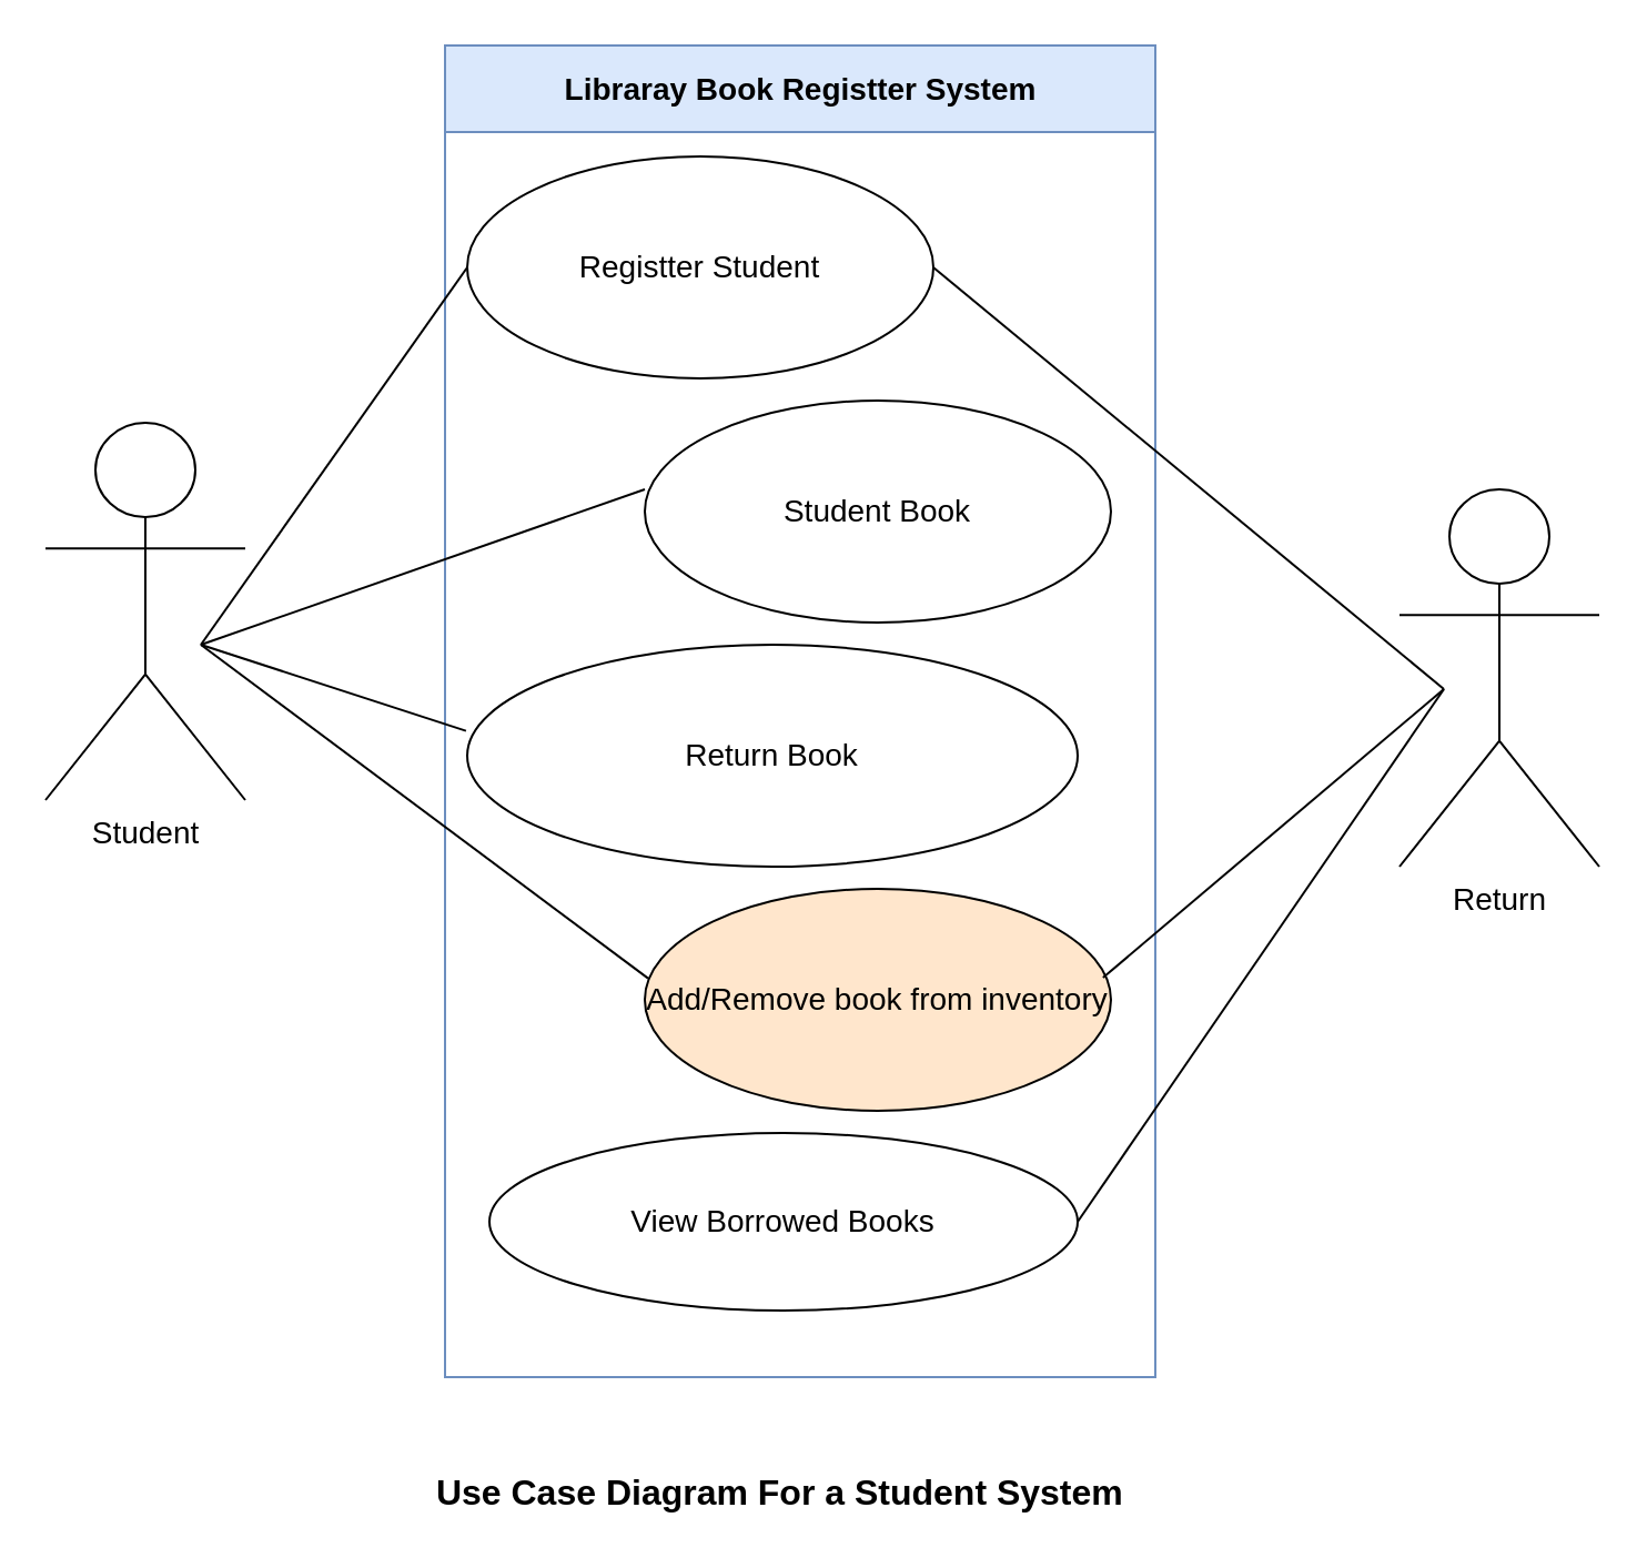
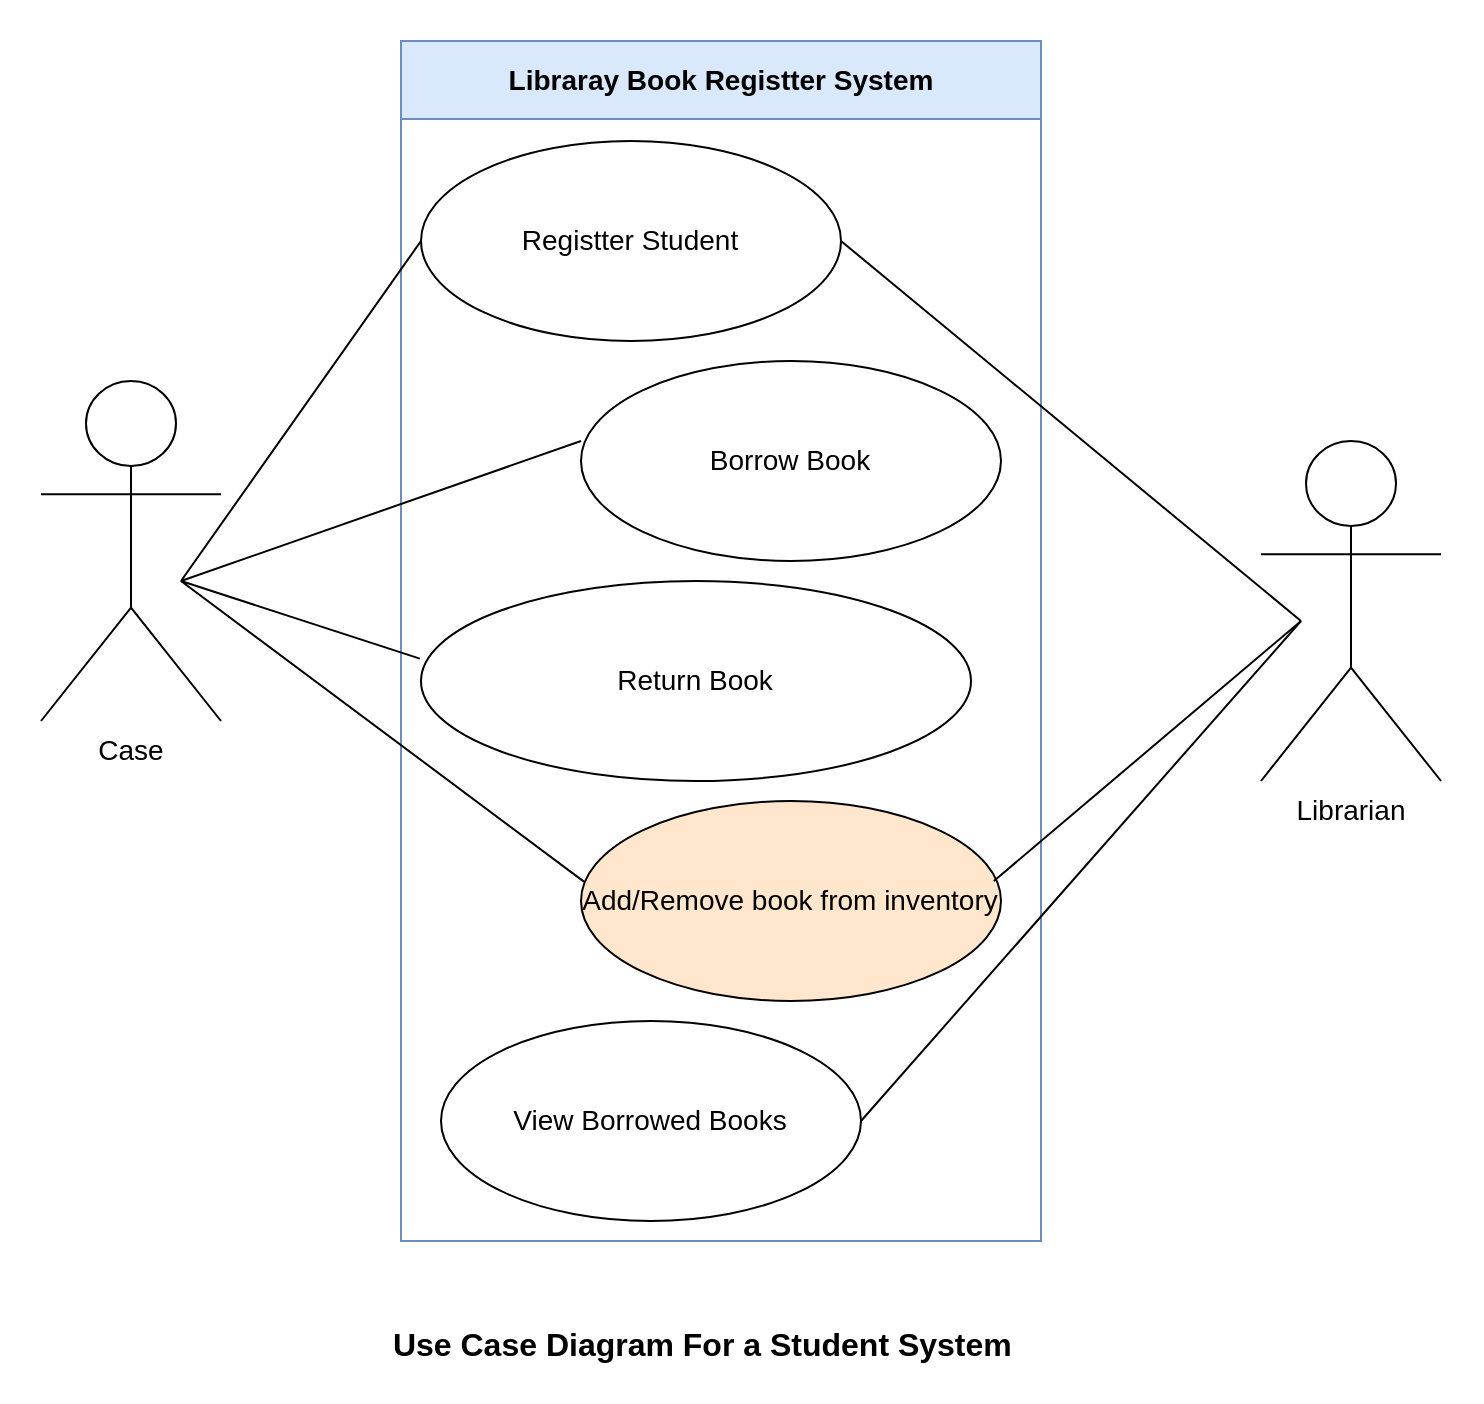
- <mxCell id="4" value="Student Book" style="ellipse;whiteSpace=wrap;html=1;fontSize=14;" vertex="1" parent="2"><mxGeometry x="90" y="160" width="210" height="100" as="geometry" /></mxCell>
+ <mxCell id="4" value="Borrow Book" style="ellipse;whiteSpace=wrap;html=1;fontSize=14;" vertex="1" parent="2"><mxGeometry x="90" y="160" width="210" height="100" as="geometry" /></mxCell>
- <mxCell id="10" value="Student" style="shape=umlActor;verticalLabelPosition=bottom;labelBackgroundColor=#ffffff;verticalAlign=top;html=1;outlineConnect=0;fontSize=14;" vertex="1" parent="1"><mxGeometry x="20" y="190" width="90" height="170" as="geometry" /></mxCell>
+ <mxCell id="10" value="Case" style="shape=umlActor;verticalLabelPosition=bottom;labelBackgroundColor=#ffffff;verticalAlign=top;html=1;outlineConnect=0;fontSize=14;" vertex="1" parent="1"><mxGeometry x="20" y="190" width="90" height="170" as="geometry" /></mxCell>
- <mxCell id="11" value="Return" style="shape=umlActor;verticalLabelPosition=bottom;labelBackgroundColor=#ffffff;verticalAlign=top;html=1;outlineConnect=0;fontSize=14;" vertex="1" parent="1"><mxGeometry x="630" y="220" width="90" height="170" as="geometry" /></mxCell>
+ <mxCell id="11" value="Librarian" style="shape=umlActor;verticalLabelPosition=bottom;labelBackgroundColor=#ffffff;verticalAlign=top;html=1;outlineConnect=0;fontSize=14;" vertex="1" parent="1"><mxGeometry x="630" y="220" width="90" height="170" as="geometry" /></mxCell>
- <mxCell id="7" value="View Borrowed Books" style="ellipse;whiteSpace=wrap;html=1;fontSize=14;" vertex="1" parent="2"><mxGeometry x="20" y="490" width="265" height="80" as="geometry" /></mxCell>
+ <mxCell id="7" value="View Borrowed Books" style="ellipse;whiteSpace=wrap;html=1;fontSize=14;" vertex="1" parent="2"><mxGeometry x="20" y="490" width="210" height="100" as="geometry" /></mxCell>
